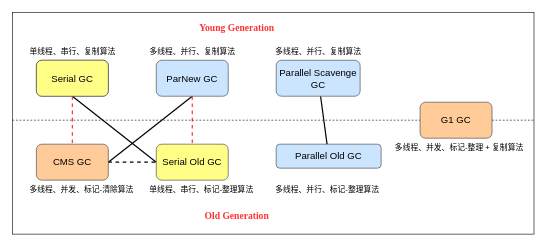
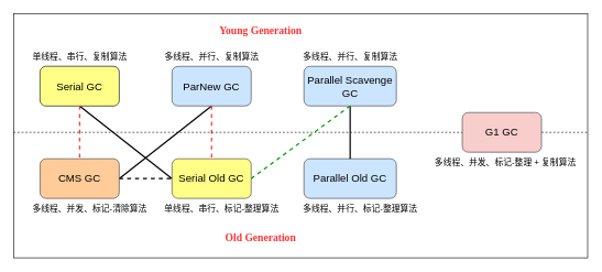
- <mxCell id="27" value="&lt;font style=&quot;font-size: 16px;&quot;&gt;G1 GC&lt;/font&gt;" style="rounded=1;whiteSpace=wrap;html=1;fillColor=#ffcc99;strokeColor=#36393d;" vertex="1" parent="1"><mxGeometry x="700" y="170" width="120" height="60" as="geometry" /></mxCell>
+ <mxCell id="27" value="&lt;font style=&quot;font-size: 16px;&quot;&gt;G1 GC&lt;/font&gt;" style="rounded=1;whiteSpace=wrap;html=1;fillColor=#f8cecc;strokeColor=#36393d;" vertex="1" parent="1"><mxGeometry x="700" y="170" width="120" height="60" as="geometry" /></mxCell>
+ <mxCell id="15" style="rounded=0;orthogonalLoop=1;jettySize=auto;html=1;entryX=1;entryY=0.5;entryDx=0;entryDy=0;dashed=1;strokeWidth=2;endArrow=none;endFill=0;strokeColor=#009900;exitX=0.5;exitY=1;exitDx=0;exitDy=0;" edge="1" parent="1" source="16" target="10"><mxGeometry relative="1" as="geometry" /></mxCell>
- <mxCell id="13" value="&lt;font style=&quot;font-size: 16px;&quot;&gt;Parallel Old GC&lt;/font&gt;" style="rounded=1;whiteSpace=wrap;html=1;fillColor=#cce5ff;strokeColor=#36393d;" vertex="1" parent="1"><mxGeometry x="460" y="240" width="175" height="40" as="geometry" /></mxCell>
+ <mxCell id="13" value="&lt;font style=&quot;font-size: 16px;&quot;&gt;Parallel Old GC&lt;/font&gt;" style="rounded=1;whiteSpace=wrap;html=1;fillColor=#cce5ff;strokeColor=#36393d;" vertex="1" parent="1"><mxGeometry x="460" y="240" width="140" height="60" as="geometry" /></mxCell>
